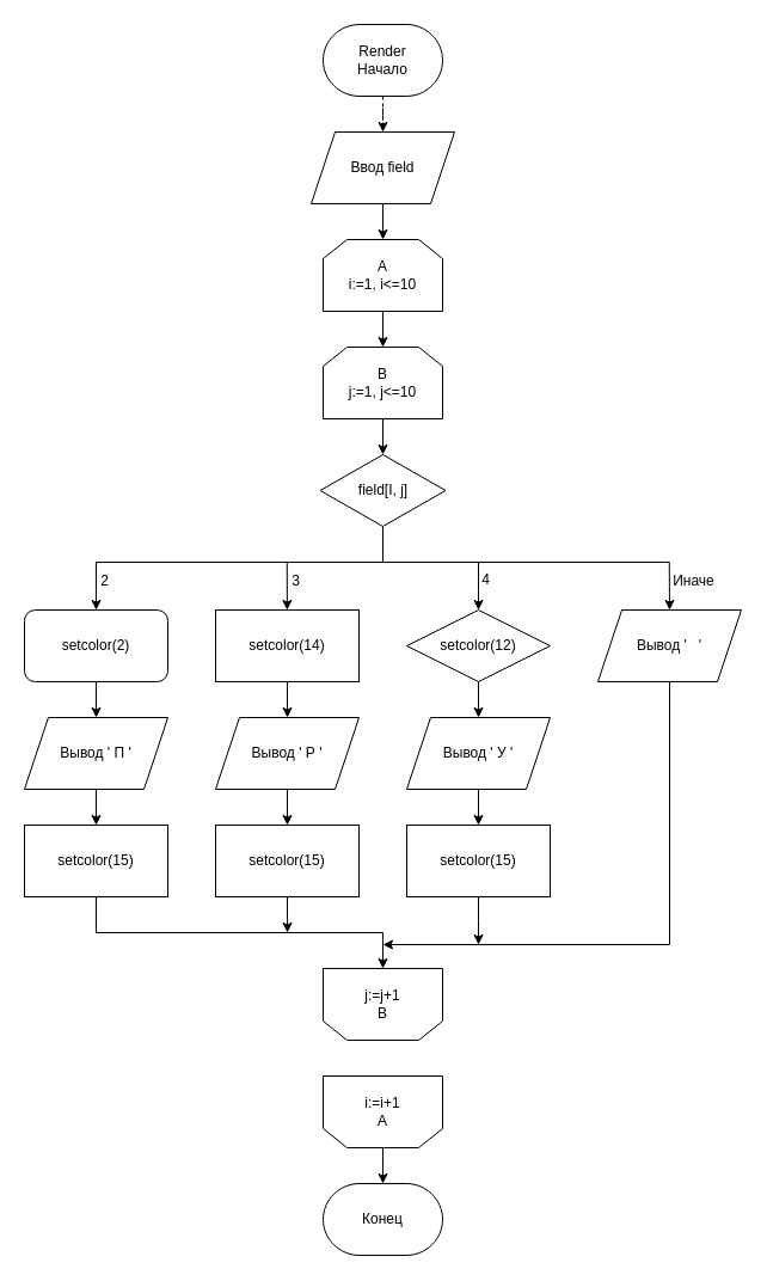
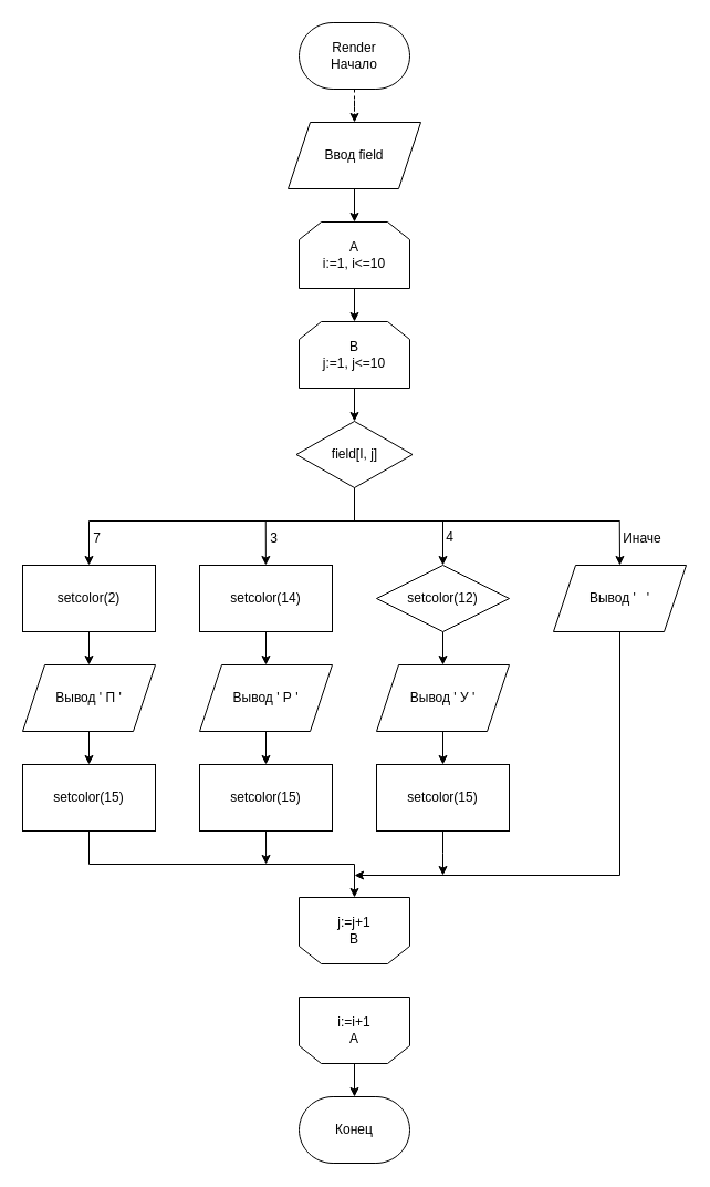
- <mxCell id="35" value="2" style="text;html=1;align=center;verticalAlign=middle;resizable=0;points=[];autosize=1;strokeColor=none;fillColor=none;" parent="1" vertex="1"><mxGeometry x="72" y="471" width="30" height="30" as="geometry" /></mxCell>
+ <mxCell id="35" value="7" style="text;html=1;align=center;verticalAlign=middle;resizable=0;points=[];autosize=1;strokeColor=none;fillColor=none;" parent="1" vertex="1"><mxGeometry x="72" y="471" width="30" height="30" as="geometry" /></mxCell>
- <mxCell id="10" value="setcolor(2)" style="whiteSpace=wrap;html=1;strokeWidth=1;rounded=1;" parent="1" vertex="1"><mxGeometry x="20" y="510" width="120" height="60" as="geometry" /></mxCell>
+ <mxCell id="10" value="setcolor(2)" style="rounded=0;whiteSpace=wrap;html=1;strokeWidth=1;" parent="1" vertex="1"><mxGeometry x="20" y="510" width="120" height="60" as="geometry" /></mxCell>
